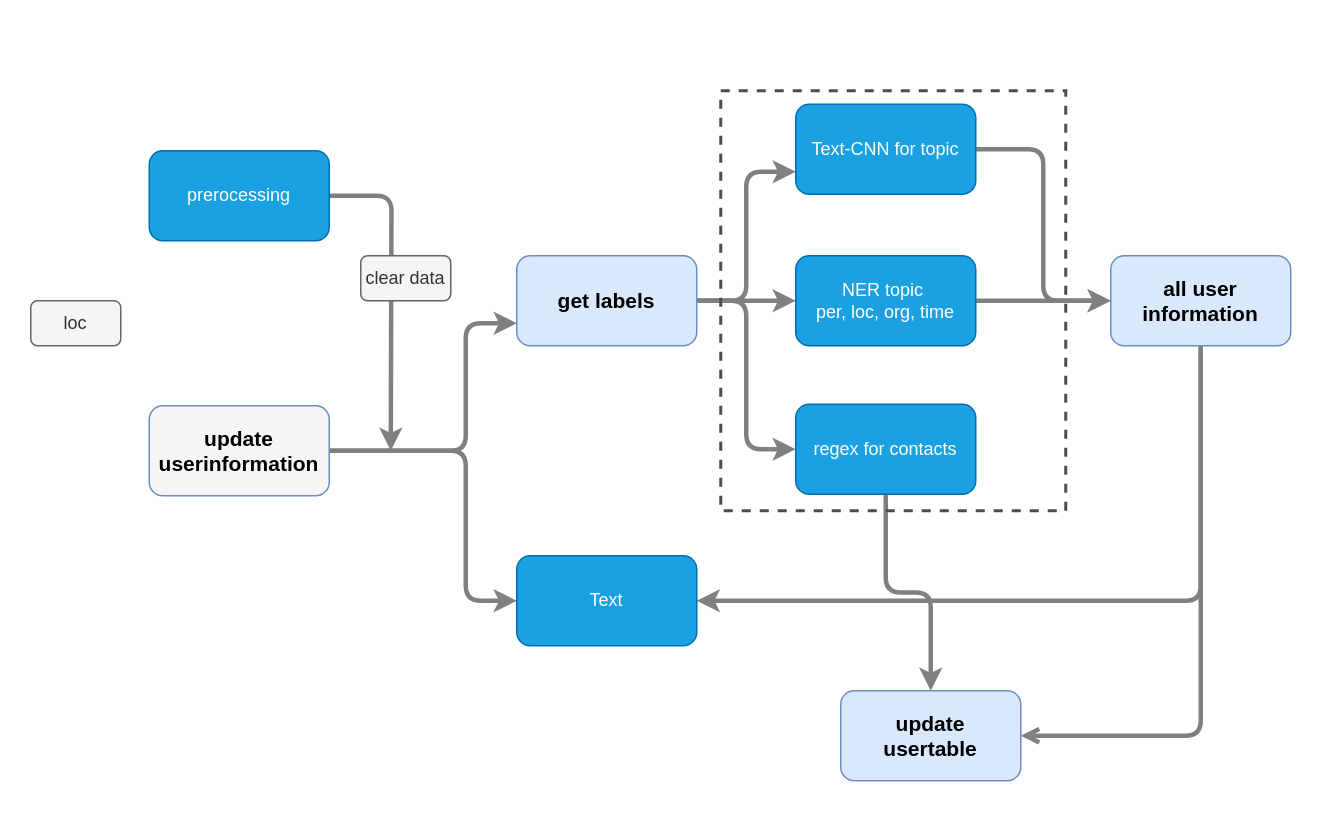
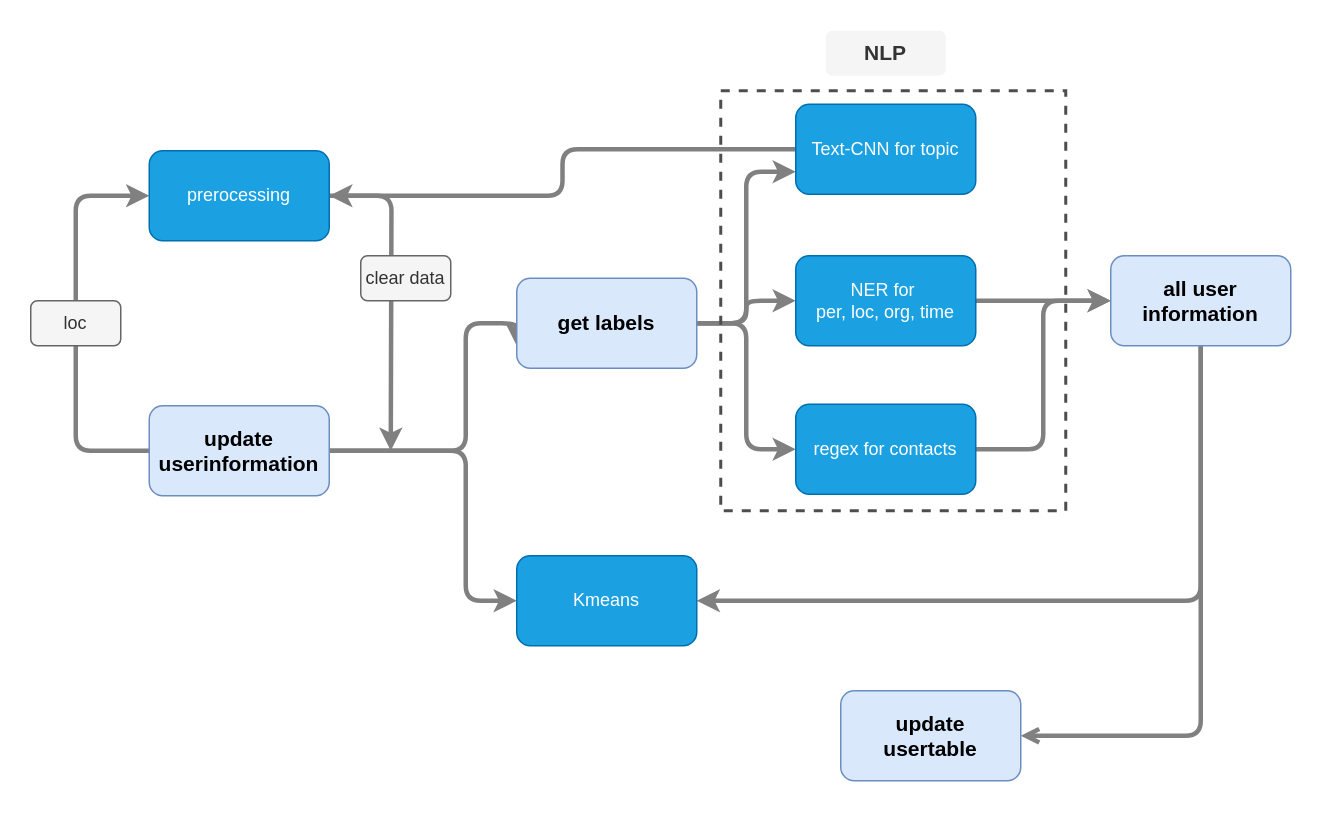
+ <mxCell id="26" value="NLP" style="text;html=1;align=center;verticalAlign=middle;whiteSpace=wrap;rounded=1;fillColor=#f5f5f5;fontColor=#333333;strokeColor=none;fontSize=14;fontStyle=1" vertex="1" parent="1"><mxGeometry x="550" y="20" width="80" height="30" as="geometry" /></mxCell>
- <mxCell id="10" style="edgeStyle=orthogonalEdgeStyle;orthogonalLoop=1;jettySize=auto;html=1;entryX=0;entryY=0.5;entryDx=0;entryDy=0;rounded=1;strokeWidth=3;strokeColor=#808080;" edge="1" parent="1" source="11" target="22"><mxGeometry relative="1" as="geometry" /></mxCell>
+ <mxCell id="10" style="edgeStyle=orthogonalEdgeStyle;orthogonalLoop=1;jettySize=auto;html=1;rounded=1;strokeWidth=3;strokeColor=#808080;" edge="1" parent="1" source="11" target="17"><mxGeometry relative="1" as="geometry" /></mxCell>
- <mxCell id="9" value="get labels" style="whiteSpace=wrap;html=1;rounded=1;fillColor=#dae8fc;strokeColor=#6c8ebf;fontSize=14;fontStyle=1" vertex="1" parent="1"><mxGeometry x="344" y="170" width="120" height="60" as="geometry" /></mxCell>
+ <mxCell id="9" value="get labels" style="whiteSpace=wrap;html=1;rounded=1;fillColor=#dae8fc;strokeColor=#6c8ebf;fontSize=14;fontStyle=1" vertex="1" parent="1"><mxGeometry x="344" y="185" width="120" height="60" as="geometry" /></mxCell>
- <mxCell id="13" value="NER topic&amp;nbsp;&lt;br&gt;per, loc, org, time" style="whiteSpace=wrap;html=1;rounded=1;fillColor=#1ba1e2;fontColor=#ffffff;strokeColor=#006EAF;" vertex="1" parent="1"><mxGeometry x="530" y="170" width="120" height="60" as="geometry" /></mxCell>
+ <mxCell id="13" value="NER for&amp;nbsp;&lt;br&gt;per, loc, org, time" style="whiteSpace=wrap;html=1;rounded=1;fillColor=#1ba1e2;fontColor=#ffffff;strokeColor=#006EAF;" vertex="1" parent="1"><mxGeometry x="530" y="170" width="120" height="60" as="geometry" /></mxCell>
+ <mxCell id="4" style="edgeStyle=orthogonalEdgeStyle;orthogonalLoop=1;jettySize=auto;html=1;entryX=0;entryY=0.5;entryDx=0;entryDy=0;rounded=1;strokeWidth=3;strokeColor=#808080;" edge="1" parent="1" source="5" target="17"><mxGeometry relative="1" as="geometry"><Array as="points"><mxPoint x="50" y="300" /><mxPoint x="50" y="130" /></Array></mxGeometry></mxCell>
- <mxCell id="5" value="update&lt;br style=&quot;font-size: 14px;&quot;&gt;userinformation" style="whiteSpace=wrap;html=1;rounded=1;fillColor=#f5f5f5;strokeColor=#6c8ebf;fontSize=14;fontStyle=1;" vertex="1" parent="1"><mxGeometry x="99" y="270" width="120" height="60" as="geometry" /></mxCell>
+ <mxCell id="5" value="update&lt;br style=&quot;font-size: 14px;&quot;&gt;userinformation" style="whiteSpace=wrap;html=1;rounded=1;fillColor=#dae8fc;strokeColor=#6c8ebf;fontSize=14;fontStyle=1" vertex="1" parent="1"><mxGeometry x="99" y="270" width="120" height="60" as="geometry" /></mxCell>
- <mxCell id="14" style="edgeStyle=orthogonalEdgeStyle;orthogonalLoop=1;jettySize=auto;html=1;rounded=1;strokeWidth=3;strokeColor=#808080;" edge="1" parent="1" source="15" target="24"><mxGeometry relative="1" as="geometry" /></mxCell>
+ <mxCell id="14" style="edgeStyle=orthogonalEdgeStyle;orthogonalLoop=1;jettySize=auto;html=1;entryX=0;entryY=0.5;entryDx=0;entryDy=0;rounded=1;strokeWidth=3;strokeColor=#808080;" edge="1" parent="1" source="15" target="22"><mxGeometry relative="1" as="geometry" /></mxCell>
- <mxCell id="23" value="Text" style="whiteSpace=wrap;html=1;rounded=1;fillColor=#1ba1e2;fontColor=#ffffff;strokeColor=#006EAF;" vertex="1" parent="1"><mxGeometry x="344" y="370" width="120" height="60" as="geometry" /></mxCell>
+ <mxCell id="23" value="Kmeans" style="whiteSpace=wrap;html=1;rounded=1;fillColor=#1ba1e2;fontColor=#ffffff;strokeColor=#006EAF;" vertex="1" parent="1"><mxGeometry x="344" y="370" width="120" height="60" as="geometry" /></mxCell>
